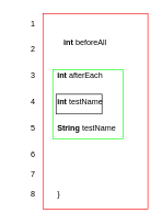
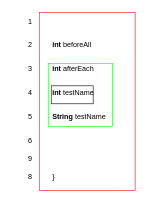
- <mxCell id="7" value="&lt;b&gt;int &lt;/b&gt;beforeAll" style="text;html=1;align=left;verticalAlign=middle;resizable=0;points=[];autosize=1;strokeColor=none;fillColor=none;" vertex="1" parent="1"><mxGeometry x="95" y="50" width="90" height="30" as="geometry" /></mxCell>
+ <mxCell id="7" value="&lt;b&gt;int &lt;/b&gt;beforeAll" style="text;html=1;align=left;verticalAlign=middle;resizable=0;points=[];autosize=1;strokeColor=none;fillColor=none;" vertex="1" parent="1"><mxGeometry x="85" y="60" width="90" height="30" as="geometry" /></mxCell>
- <mxCell id="14" value="7" style="text;html=1;align=center;verticalAlign=middle;whiteSpace=wrap;rounded=0;" vertex="1" parent="1"><mxGeometry x="20" y="250" width="60" height="30" as="geometry" /></mxCell>
+ <mxCell id="14" value="9" style="text;html=1;align=center;verticalAlign=middle;whiteSpace=wrap;rounded=0;" vertex="1" parent="1"><mxGeometry x="20" y="250" width="60" height="30" as="geometry" /></mxCell>
